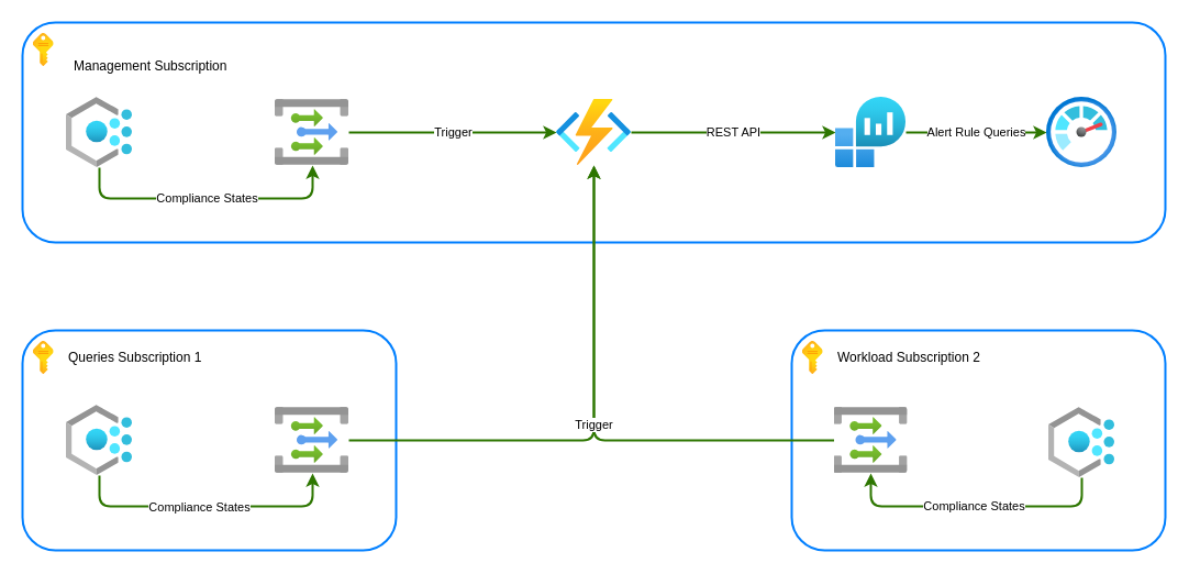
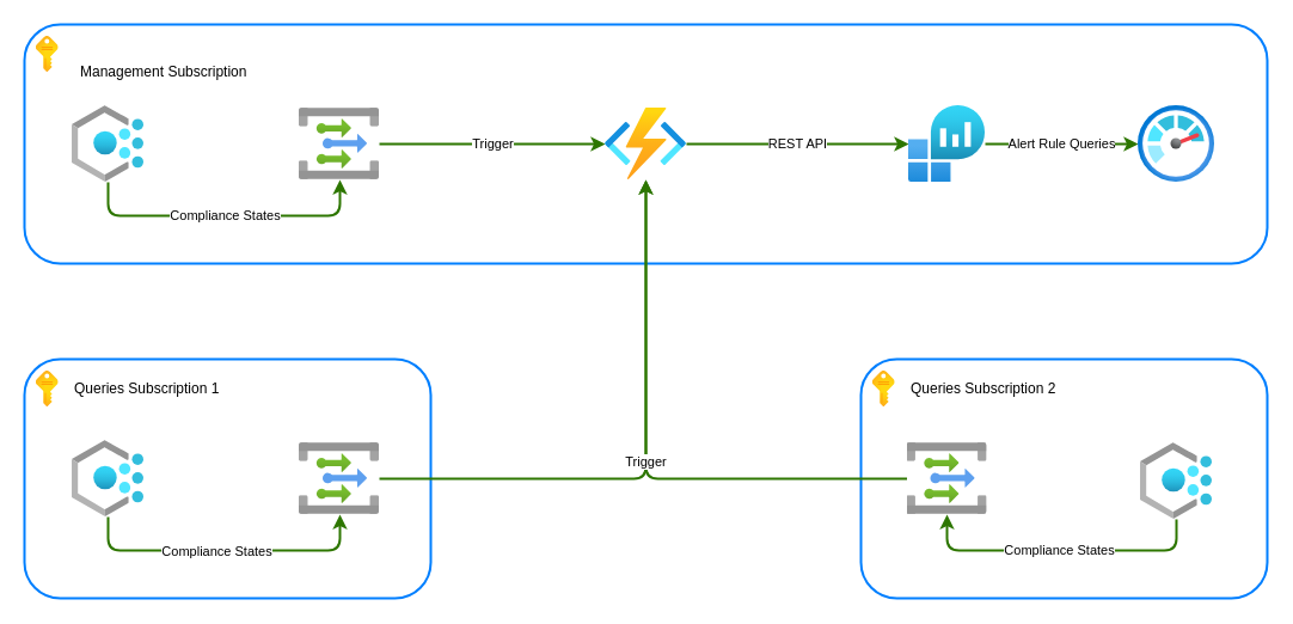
- <mxCell id="18" value="Workload Subscription 2" style="text;html=1;strokeColor=none;fillColor=none;align=left;verticalAlign=middle;whiteSpace=wrap;rounded=0;strokeWidth=2;" vertex="1" parent="1"><mxGeometry x="760" y="310" width="180" height="30" as="geometry" /></mxCell>
+ <mxCell id="18" value="Queries Subscription 2" style="text;html=1;strokeColor=none;fillColor=none;align=left;verticalAlign=middle;whiteSpace=wrap;rounded=0;strokeWidth=2;" vertex="1" parent="1"><mxGeometry x="760" y="310" width="180" height="30" as="geometry" /></mxCell>
